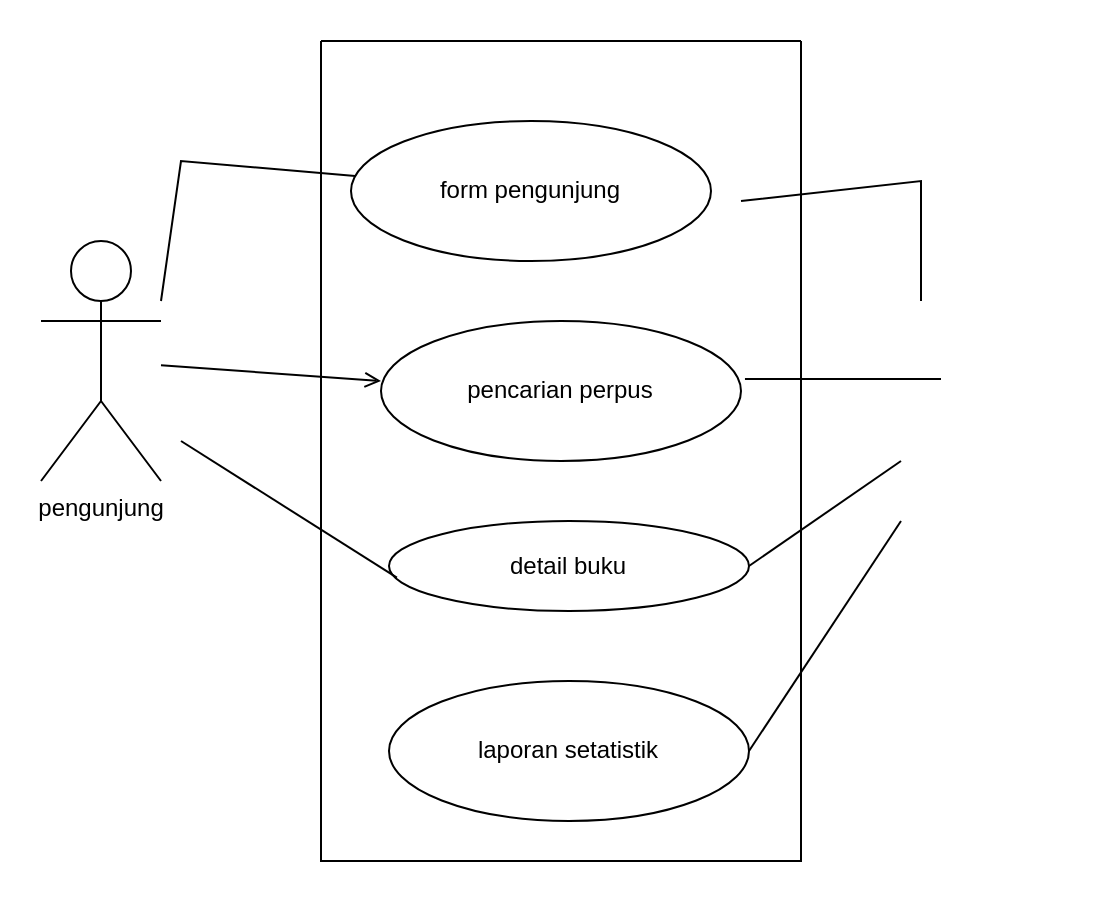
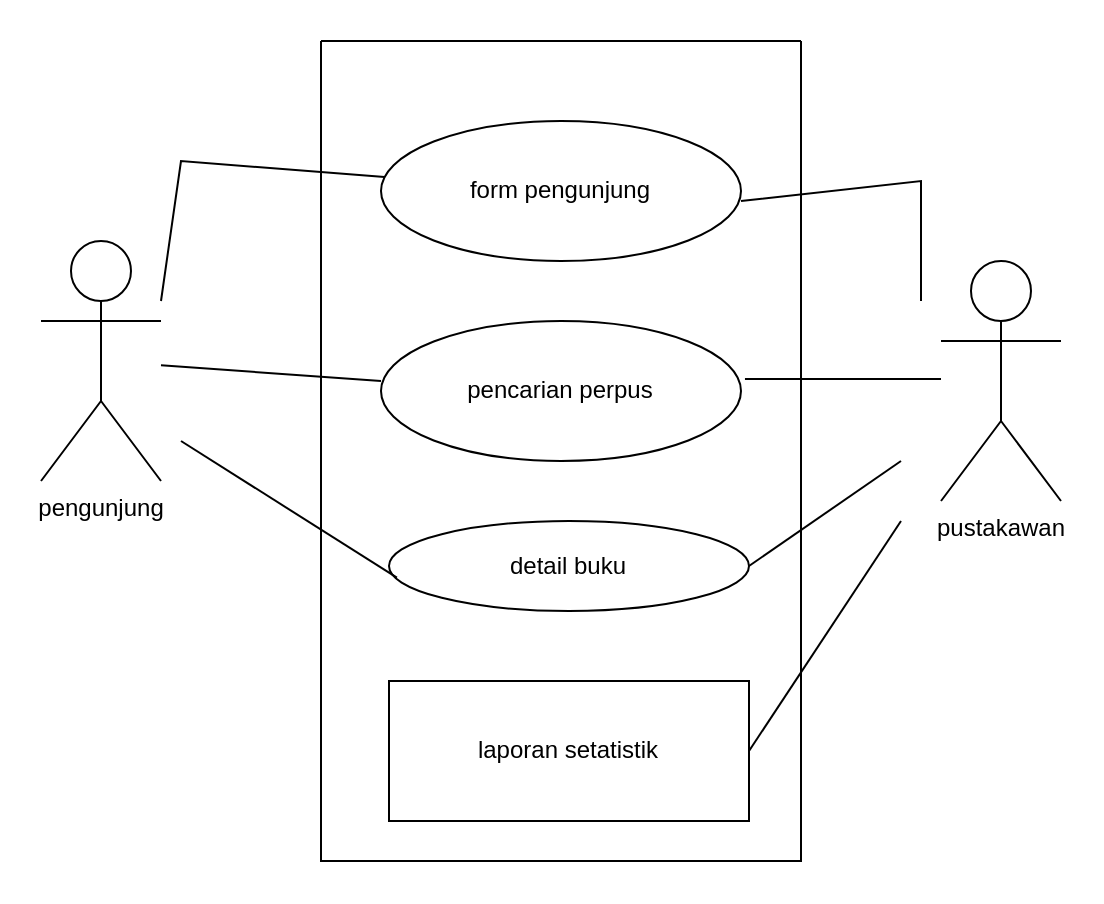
- <mxCell id="3" value="form pengunjung" style="ellipse;whiteSpace=wrap;html=1;" vertex="1" parent="2"><mxGeometry x="15" y="40" width="180" height="70" as="geometry" /></mxCell>
+ <mxCell id="3" value="form pengunjung" style="ellipse;whiteSpace=wrap;html=1;" vertex="1" parent="2"><mxGeometry x="30" y="40" width="180" height="70" as="geometry" /></mxCell>
- <mxCell id="12" value="" style="endArrow=open;html=1;rounded=0;entryX=0;entryY=0.429;entryDx=0;entryDy=0;entryPerimeter=0;" edge="1" parent="1" source="11" target="4"><mxGeometry width="50" height="50" relative="1" as="geometry"><mxPoint x="260" y="270" as="sourcePoint" /><mxPoint x="310" y="220" as="targetPoint" /></mxGeometry></mxCell>
+ <mxCell id="12" value="" style="endArrow=none;html=1;rounded=0;entryX=0;entryY=0.429;entryDx=0;entryDy=0;entryPerimeter=0;" edge="1" parent="1" source="11" target="4"><mxGeometry width="50" height="50" relative="1" as="geometry"><mxPoint x="260" y="270" as="sourcePoint" /><mxPoint x="310" y="220" as="targetPoint" /></mxGeometry></mxCell>
+ <mxCell id="10" value="pustakawan" style="shape=umlActor;verticalLabelPosition=bottom;verticalAlign=top;html=1;outlineConnect=0;" vertex="1" parent="1"><mxGeometry x="470" y="130" width="60" height="120" as="geometry" /></mxCell>
- <mxCell id="6" value="laporan setatistik" style="ellipse;whiteSpace=wrap;html=1;" vertex="1" parent="2"><mxGeometry x="34" y="320" width="180" height="70" as="geometry" /></mxCell>
+ <mxCell id="6" value="laporan setatistik" style="whiteSpace=wrap;html=1;rounded=0;" vertex="1" parent="2"><mxGeometry x="34" y="320" width="180" height="70" as="geometry" /></mxCell>
